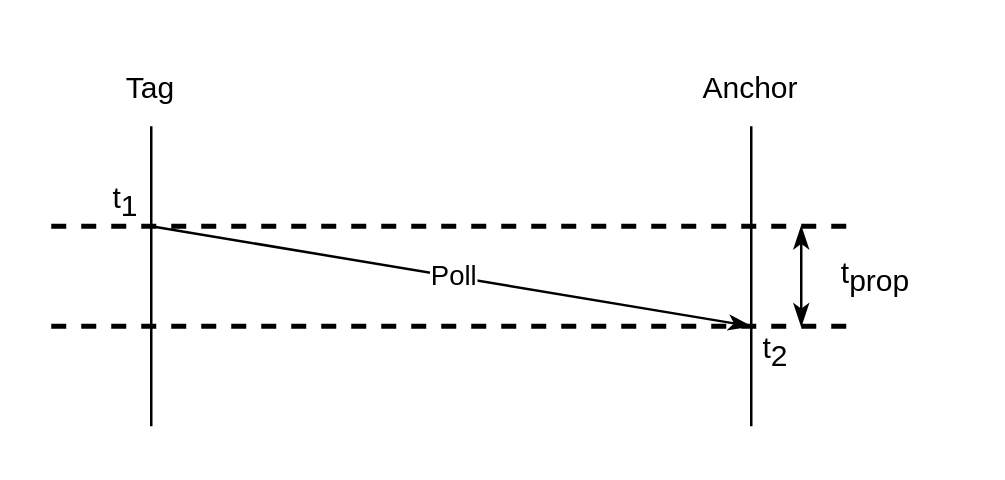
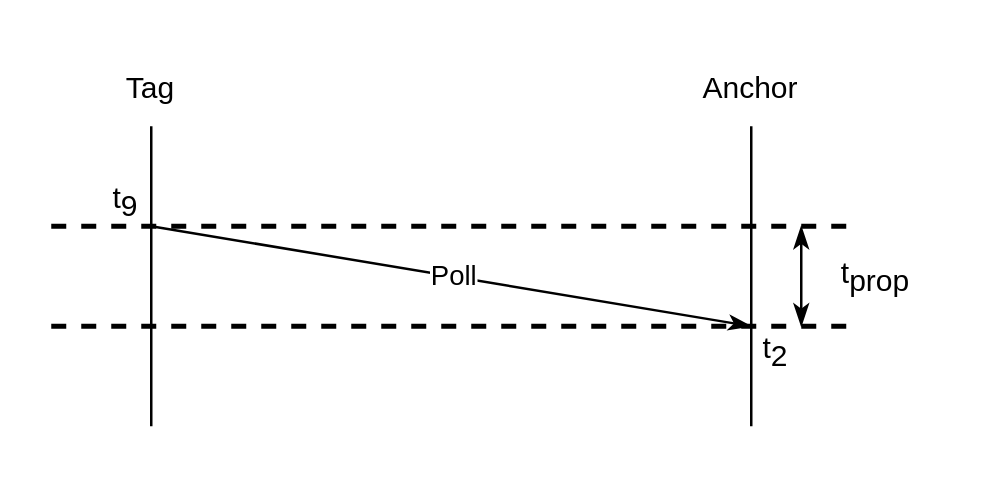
- <mxCell id="12" value="t&lt;sub style=&quot;font-size: 12px;&quot;&gt;1&lt;/sub&gt;" style="text;html=1;align=center;verticalAlign=middle;whiteSpace=wrap;rounded=0;fontSize=12;" parent="1" vertex="1"><mxGeometry x="20" y="65" width="60" height="30" as="geometry" /></mxCell>
+ <mxCell id="12" value="t&lt;sub style=&quot;font-size: 12px;&quot;&gt;9&lt;/sub&gt;" style="text;html=1;align=center;verticalAlign=middle;whiteSpace=wrap;rounded=0;fontSize=12;" parent="1" vertex="1"><mxGeometry x="20" y="65" width="60" height="30" as="geometry" /></mxCell>
